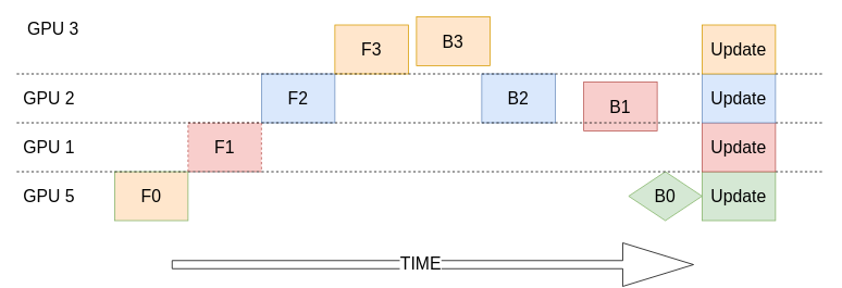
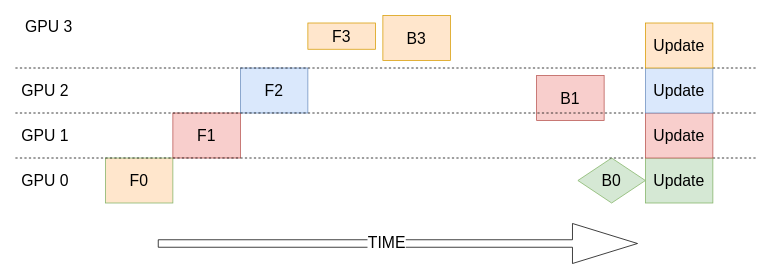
- <mxCell id="5" value="F3" style="rounded=0;whiteSpace=wrap;html=1;fillColor=#ffe6cc;strokeColor=#d79b00;fontSize=21;" vertex="1" parent="1"><mxGeometry x="410" y="30" width="90" height="60" as="geometry" /></mxCell>
+ <mxCell id="5" value="F3" style="rounded=0;whiteSpace=wrap;html=1;fillColor=#ffe6cc;strokeColor=#d79b00;fontSize=21;" vertex="1" parent="1"><mxGeometry x="410" y="30" width="90" height="35" as="geometry" /></mxCell>
- <mxCell id="7" value="B2" style="rounded=0;whiteSpace=wrap;html=1;fillColor=#dae8fc;strokeColor=#6c8ebf;fontSize=21;" vertex="1" parent="1"><mxGeometry x="590" y="90" width="90" height="60" as="geometry" /></mxCell>
- <mxCell id="3" value="F1" style="rounded=0;whiteSpace=wrap;html=1;fillColor=#f8cecc;strokeColor=#b85450;fontSize=21;dashed=1;" vertex="1" parent="1"><mxGeometry x="230" y="150" width="90" height="60" as="geometry" /></mxCell>
+ <mxCell id="3" value="F1" style="rounded=0;whiteSpace=wrap;html=1;fillColor=#f8cecc;strokeColor=#b85450;fontSize=21;" vertex="1" parent="1"><mxGeometry x="230" y="150" width="90" height="60" as="geometry" /></mxCell>
- <mxCell id="10" value="GPU 5" style="text;html=1;strokeColor=none;fillColor=none;align=center;verticalAlign=middle;whiteSpace=wrap;rounded=0;fontSize=21;" vertex="1" parent="1"><mxGeometry x="20" y="225" width="80" height="30" as="geometry" /></mxCell>
+ <mxCell id="10" value="GPU 0" style="text;html=1;strokeColor=none;fillColor=none;align=center;verticalAlign=middle;whiteSpace=wrap;rounded=0;fontSize=21;" vertex="1" parent="1"><mxGeometry x="20" y="225" width="80" height="30" as="geometry" /></mxCell>
